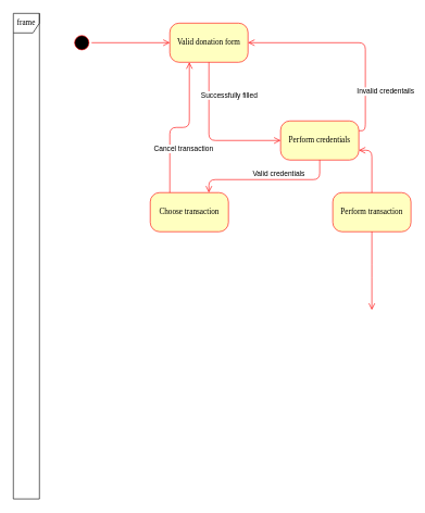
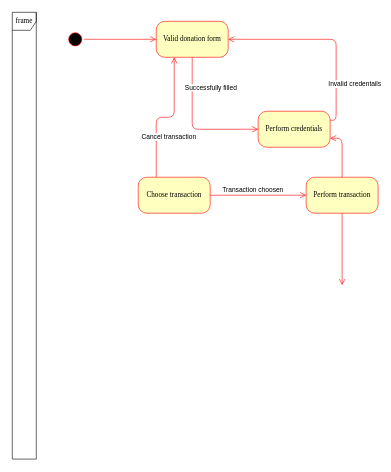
- <mxCell id="13" style="edgeStyle=orthogonalEdgeStyle;html=1;entryX=0.75;entryY=0;labelBackgroundColor=none;endArrow=open;endSize=8;strokeColor=#ff0000;fontFamily=Verdana;fontSize=12;align=left;exitX=0.5;exitY=1;" parent="1" source="7" target="3" edge="1"><mxGeometry relative="1" as="geometry"><mxPoint x="510" y="285" as="sourcePoint" /><Array as="points"><mxPoint x="490" y="275" /><mxPoint x="320" y="275" /></Array></mxGeometry></mxCell>
- <mxCell id="14" value="Valid credentials" style="edgeLabel;html=1;align=center;verticalAlign=middle;resizable=0;points=[];" vertex="1" connectable="0" parent="13"><mxGeometry x="-0.147" y="-1" relative="1" as="geometry"><mxPoint y="-9" as="offset" /></mxGeometry></mxCell>
+ <mxCell id="17" style="edgeStyle=orthogonalEdgeStyle;html=1;exitX=1;exitY=0.5;entryX=0;entryY=0.5;labelBackgroundColor=none;endArrow=open;endSize=8;strokeColor=#ff0000;fontFamily=Verdana;fontSize=12;align=left;" parent="1" source="3" target="8" edge="1"><mxGeometry relative="1" as="geometry" /></mxCell>
+ <mxCell id="18" value="Transaction choosen" style="edgeLabel;html=1;align=center;verticalAlign=middle;resizable=0;points=[];" vertex="1" connectable="0" parent="17"><mxGeometry x="-0.335" y="3" relative="1" as="geometry"><mxPoint x="17" y="-7" as="offset" /></mxGeometry></mxCell>
